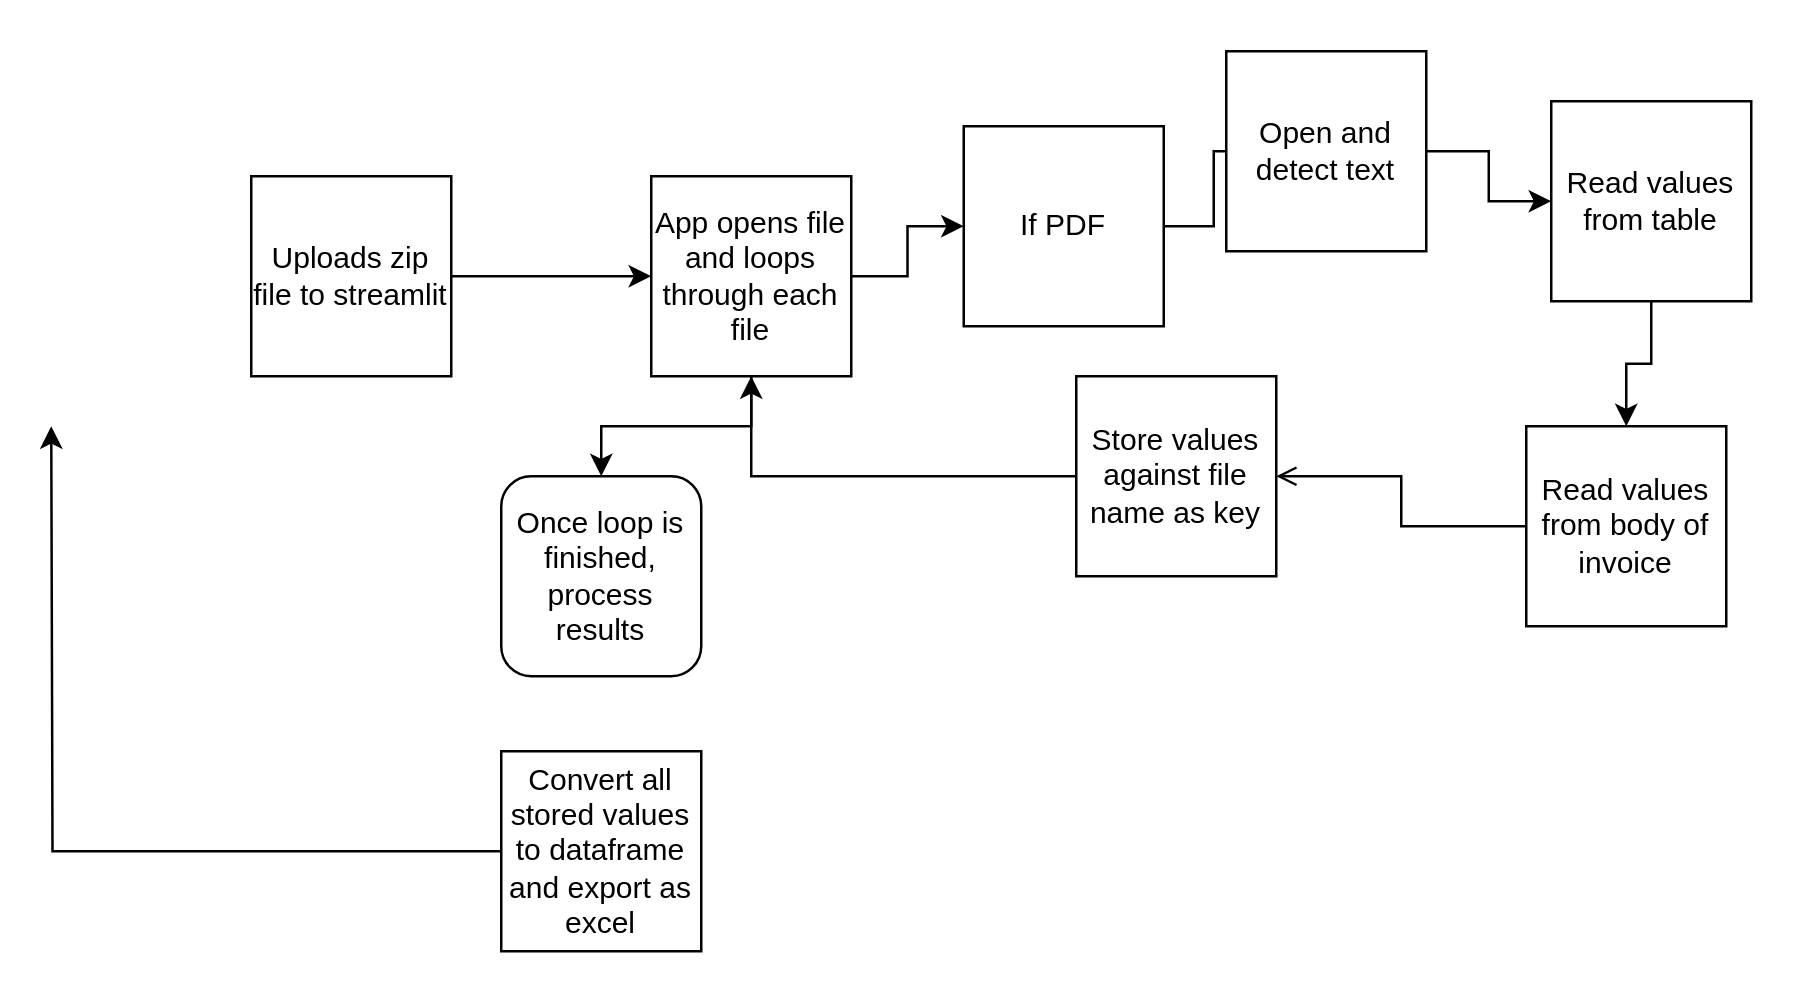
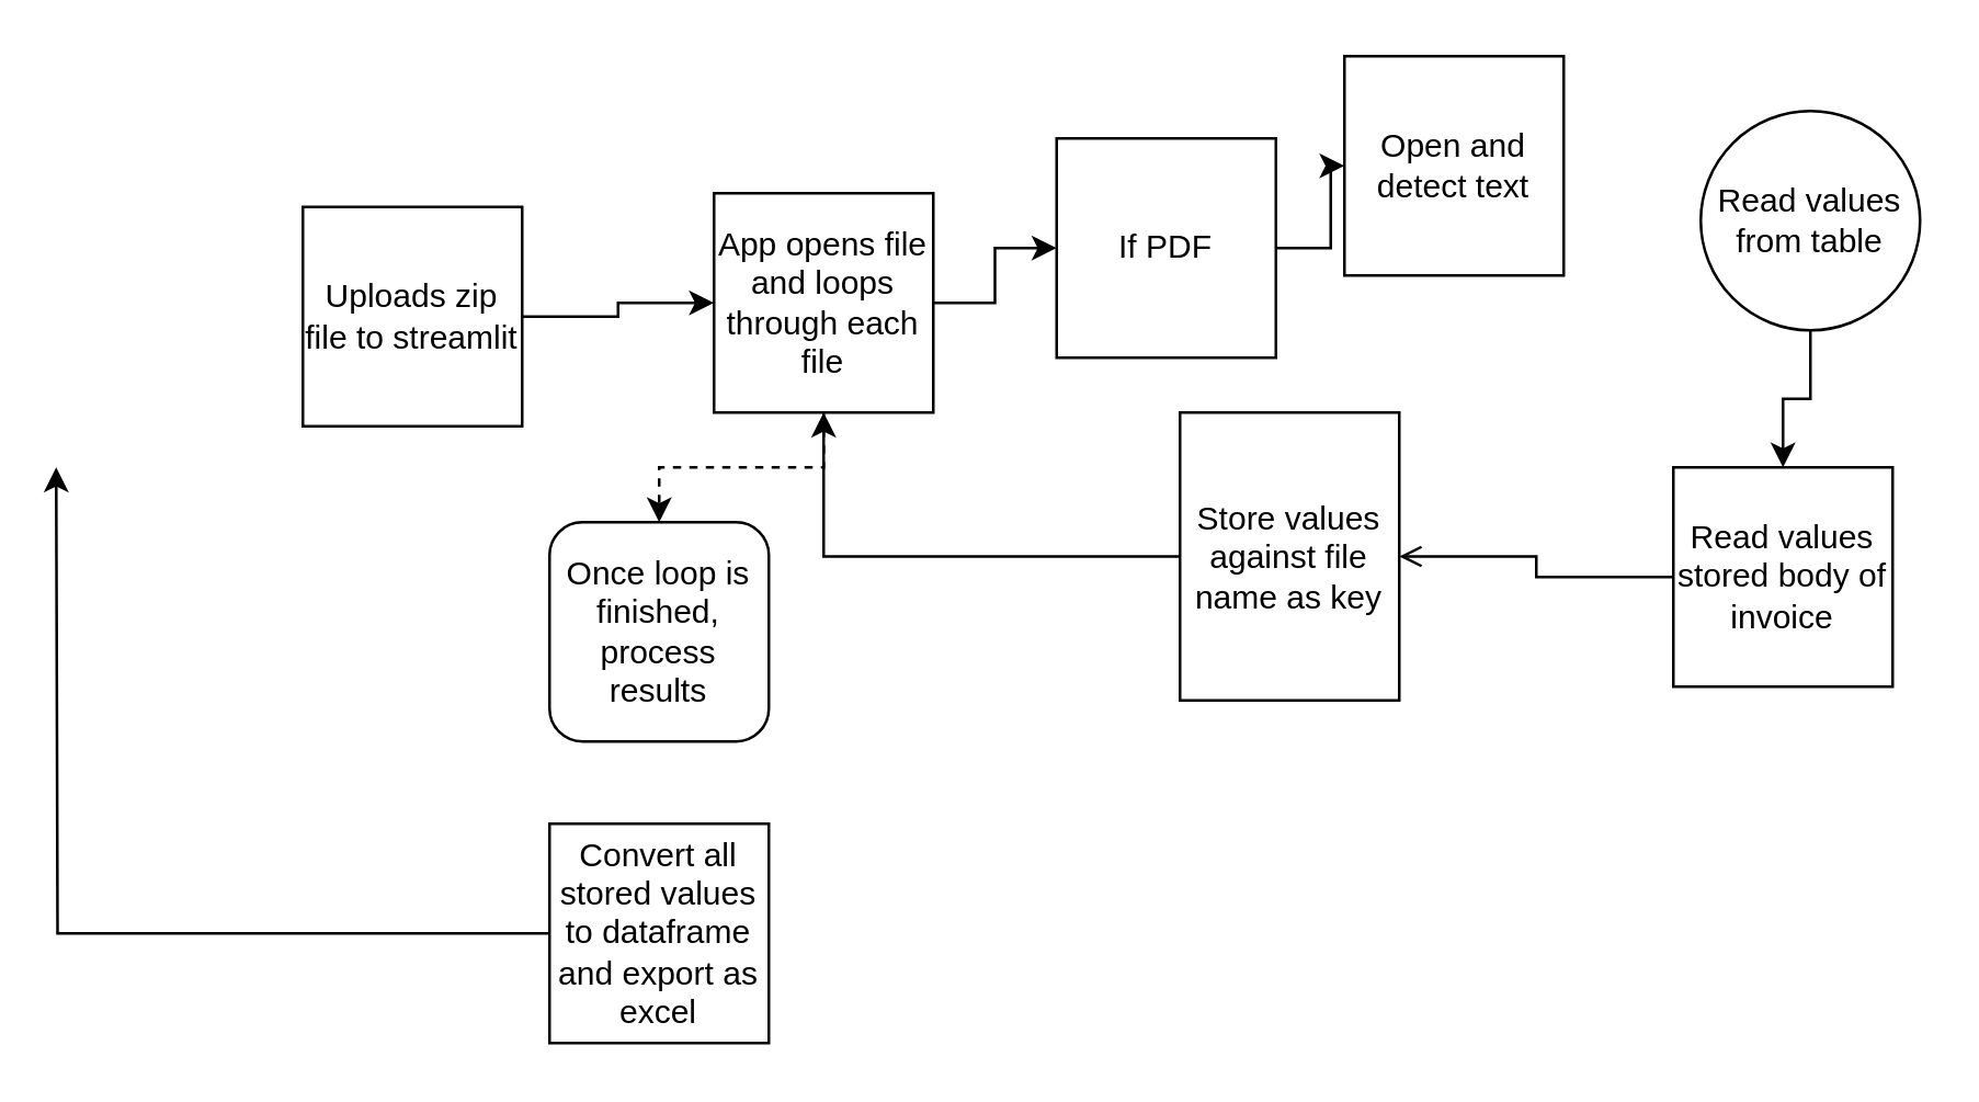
- <mxCell id="7" value="" style="edgeStyle=orthogonalEdgeStyle;rounded=0;orthogonalLoop=1;jettySize=auto;html=1;endArrow=none;" edge="1" parent="1" source="8" target="10"><mxGeometry relative="1" as="geometry" /></mxCell>
+ <mxCell id="7" value="" style="edgeStyle=orthogonalEdgeStyle;rounded=0;orthogonalLoop=1;jettySize=auto;html=1;" edge="1" parent="1" source="8" target="10"><mxGeometry relative="1" as="geometry" /></mxCell>
- <mxCell id="9" value="" style="edgeStyle=orthogonalEdgeStyle;rounded=0;orthogonalLoop=1;jettySize=auto;html=1;" edge="1" parent="1" source="10" target="12"><mxGeometry relative="1" as="geometry" /></mxCell>
- <mxCell id="12" value="Read values from table" style="whiteSpace=wrap;html=1;aspect=fixed;" vertex="1" parent="1"><mxGeometry x="620" y="40" width="80" height="80" as="geometry" /></mxCell>
+ <mxCell id="12" value="Read values from table" style="ellipse;whiteSpace=wrap;html=1;aspect=fixed;" vertex="1" parent="1"><mxGeometry x="620" y="40" width="80" height="80" as="geometry" /></mxCell>
- <mxCell id="3" value="Uploads zip file to streamlit" style="whiteSpace=wrap;html=1;aspect=fixed;" vertex="1" parent="1"><mxGeometry x="100" y="70" width="80" height="80" as="geometry" /></mxCell>
+ <mxCell id="3" value="Uploads zip file to streamlit" style="whiteSpace=wrap;html=1;aspect=fixed;" vertex="1" parent="1"><mxGeometry x="110" y="75" width="80" height="80" as="geometry" /></mxCell>
- <mxCell id="5" style="edgeStyle=orthogonalEdgeStyle;rounded=0;orthogonalLoop=1;jettySize=auto;html=1;" edge="1" parent="1" source="6" target="19"><mxGeometry relative="1" as="geometry" /></mxCell>
+ <mxCell id="5" style="edgeStyle=orthogonalEdgeStyle;rounded=0;orthogonalLoop=1;jettySize=auto;html=1;dashed=1;" edge="1" parent="1" source="6" target="19"><mxGeometry relative="1" as="geometry" /></mxCell>
- <mxCell id="16" value="Store values against file name as key" style="whiteSpace=wrap;html=1;aspect=fixed;" vertex="1" parent="1"><mxGeometry x="430" y="150" width="80" height="80" as="geometry" /></mxCell>
+ <mxCell id="16" value="Store values against file name as key" style="whiteSpace=wrap;html=1;aspect=fixed;" vertex="1" parent="1"><mxGeometry x="430" y="150" width="80" height="105" as="geometry" /></mxCell>
- <mxCell id="14" value="Read values from body of invoice" style="whiteSpace=wrap;html=1;aspect=fixed;" vertex="1" parent="1"><mxGeometry x="610" y="170" width="80" height="80" as="geometry" /></mxCell>
+ <mxCell id="14" value="Read values stored body of invoice" style="whiteSpace=wrap;html=1;aspect=fixed;" vertex="1" parent="1"><mxGeometry x="610" y="170" width="80" height="80" as="geometry" /></mxCell>
